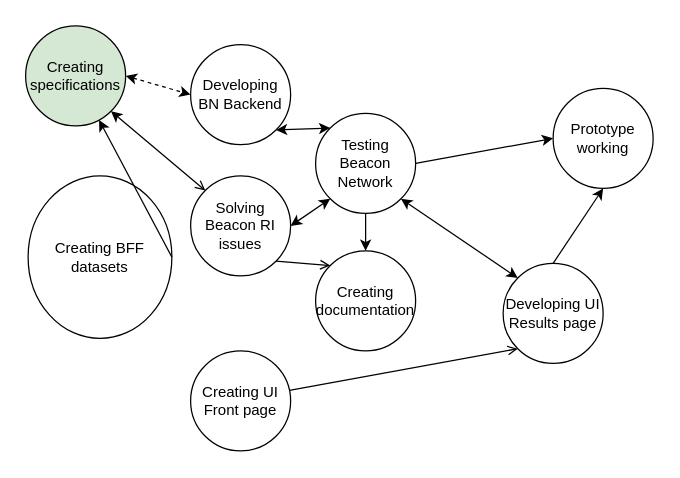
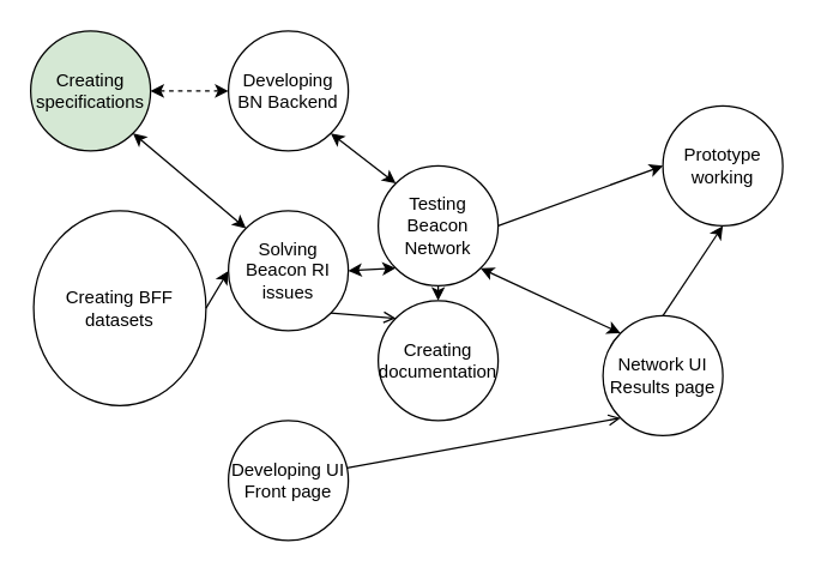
- <mxCell id="2" value="Developing BN Backend" style="ellipse;whiteSpace=wrap;html=1;aspect=fixed;" vertex="1" parent="1"><mxGeometry x="152" y="35" width="80" height="80" as="geometry" /></mxCell>
+ <mxCell id="2" value="Developing BN Backend" style="ellipse;whiteSpace=wrap;html=1;aspect=fixed;" vertex="1" parent="1"><mxGeometry x="152" y="20" width="80" height="80" as="geometry" /></mxCell>
- <mxCell id="3" value="Testing Beacon Network" style="ellipse;whiteSpace=wrap;html=1;aspect=fixed;" vertex="1" parent="1"><mxGeometry x="252" y="90" width="80" height="80" as="geometry" /></mxCell>
+ <mxCell id="3" value="Testing Beacon Network" style="ellipse;whiteSpace=wrap;html=1;aspect=fixed;" vertex="1" parent="1"><mxGeometry x="252" y="110" width="80" height="80" as="geometry" /></mxCell>
- <mxCell id="17" value="" style="endArrow=open;startArrow=classic;html=1;rounded=0;exitX=1;exitY=1;exitDx=0;exitDy=0;entryX=0;entryY=0;entryDx=0;entryDy=0;" edge="1" parent="1" source="13" target="4"><mxGeometry width="50" height="50" relative="1" as="geometry"><mxPoint x="162" y="230" as="sourcePoint" /><mxPoint x="172" y="150" as="targetPoint" /></mxGeometry></mxCell>
+ <mxCell id="17" value="" style="endArrow=classic;startArrow=classic;html=1;rounded=0;exitX=1;exitY=1;exitDx=0;exitDy=0;entryX=0;entryY=0;entryDx=0;entryDy=0;" edge="1" parent="1" source="13" target="4"><mxGeometry width="50" height="50" relative="1" as="geometry"><mxPoint x="162" y="230" as="sourcePoint" /><mxPoint x="172" y="150" as="targetPoint" /></mxGeometry></mxCell>
- <mxCell id="12" value="" style="endArrow=classic;html=1;rounded=0;exitX=1;exitY=0.5;exitDx=0;exitDy=0;" edge="1" parent="1" source="11" target="13"><mxGeometry width="50" height="50" relative="1" as="geometry"><mxPoint x="162" y="230" as="sourcePoint" /><mxPoint x="122" y="180" as="targetPoint" /></mxGeometry></mxCell>
+ <mxCell id="12" value="" style="endArrow=classic;html=1;rounded=0;exitX=1;exitY=0.5;exitDx=0;exitDy=0;entryX=0;entryY=0.5;entryDx=0;entryDy=0;" edge="1" parent="1" source="11" target="4"><mxGeometry width="50" height="50" relative="1" as="geometry"><mxPoint x="162" y="230" as="sourcePoint" /><mxPoint x="122" y="180" as="targetPoint" /></mxGeometry></mxCell>
- <mxCell id="8" value="Developing UI Results page" style="ellipse;whiteSpace=wrap;html=1;aspect=fixed;" vertex="1" parent="1"><mxGeometry x="402" y="210" width="80" height="80" as="geometry" /></mxCell>
+ <mxCell id="8" value="Network UI Results page" style="ellipse;whiteSpace=wrap;html=1;aspect=fixed;" vertex="1" parent="1"><mxGeometry x="402" y="210" width="80" height="80" as="geometry" /></mxCell>
- <mxCell id="7" value="Creating UI Front page" style="ellipse;whiteSpace=wrap;html=1;aspect=fixed;" vertex="1" parent="1"><mxGeometry x="152" y="280" width="80" height="80" as="geometry" /></mxCell>
+ <mxCell id="7" value="Developing UI Front page" style="ellipse;whiteSpace=wrap;html=1;aspect=fixed;" vertex="1" parent="1"><mxGeometry x="152" y="280" width="80" height="80" as="geometry" /></mxCell>
